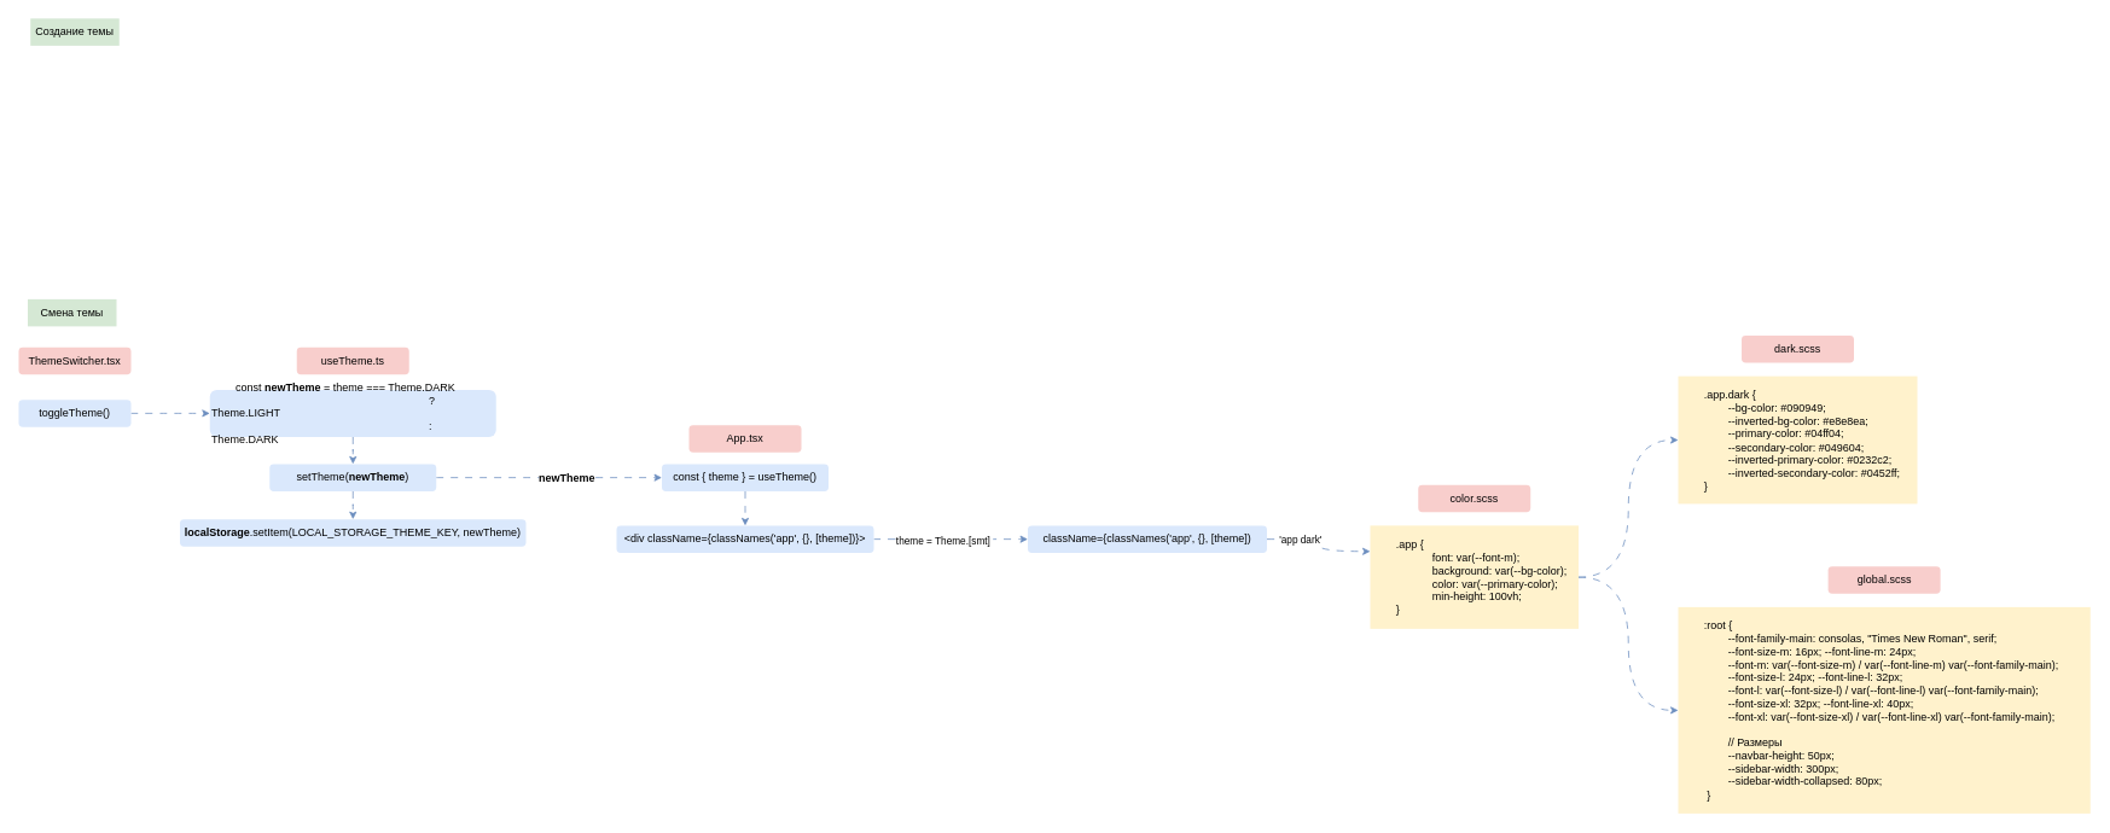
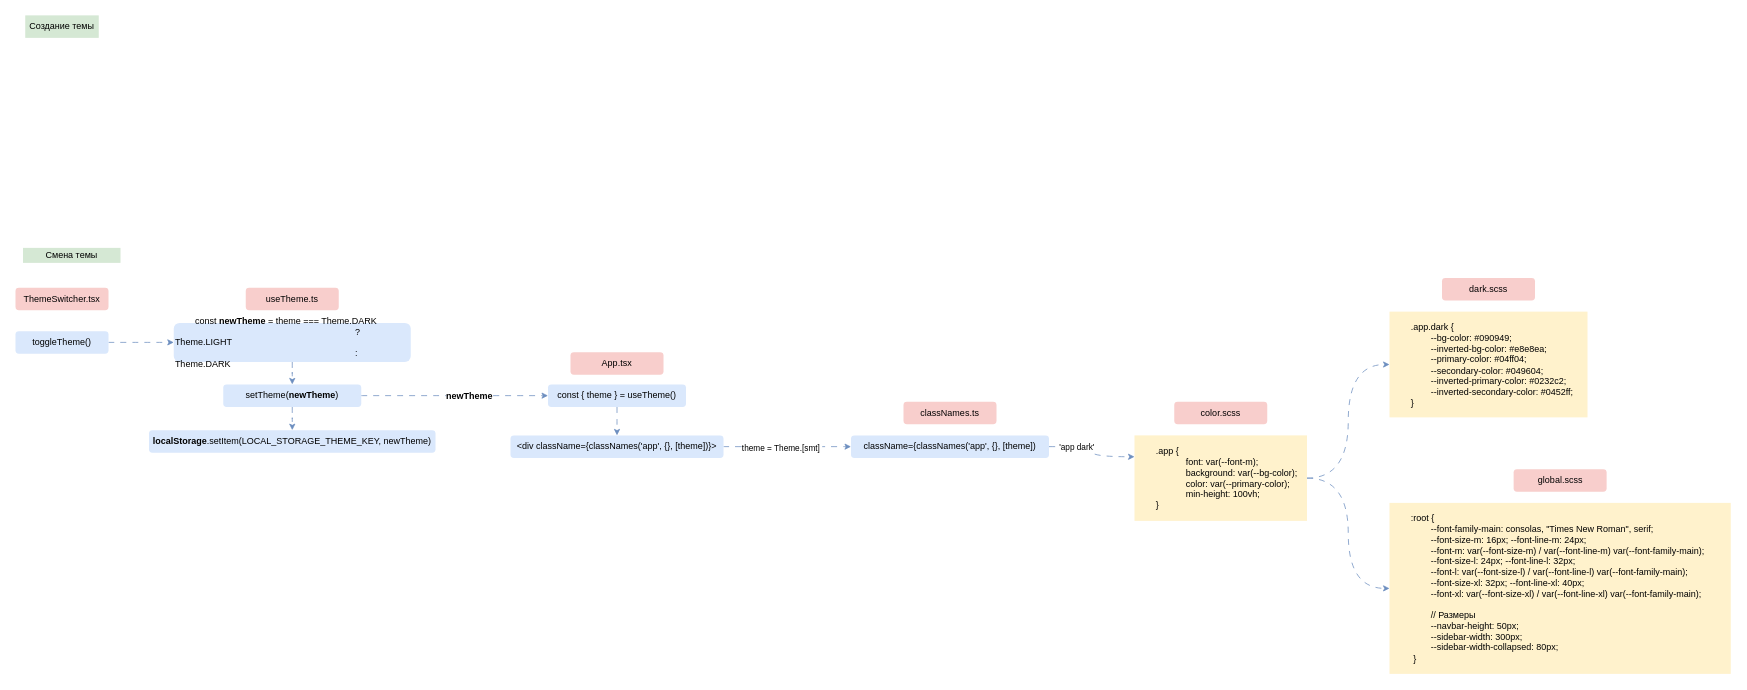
- <mxCell id="13" value="Смена темы" style="text;html=1;strokeColor=none;fillColor=#d5e8d4;align=center;verticalAlign=middle;whiteSpace=wrap;rounded=0;" vertex="1" parent="1"><mxGeometry x="30" y="330" width="98" height="30" as="geometry" /></mxCell>
+ <mxCell id="13" value="Смена темы" style="text;html=1;strokeColor=none;fillColor=#d5e8d4;align=center;verticalAlign=middle;whiteSpace=wrap;rounded=0;" vertex="1" parent="1"><mxGeometry x="30" y="330" width="130" height="20" as="geometry" /></mxCell>
+ <mxCell id="20" value="classNames.ts" style="text;html=1;strokeColor=none;fillColor=#f8cecc;align=center;verticalAlign=middle;whiteSpace=wrap;rounded=1;" vertex="1" parent="1"><mxGeometry x="1204" y="535" width="124" height="30" as="geometry" /></mxCell>
